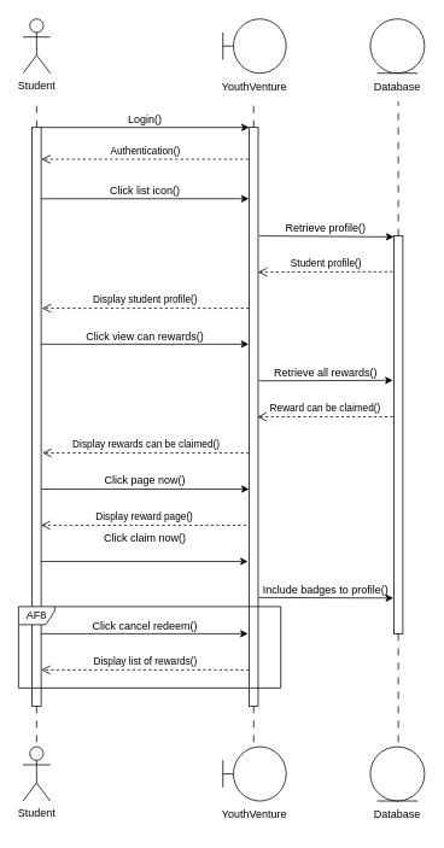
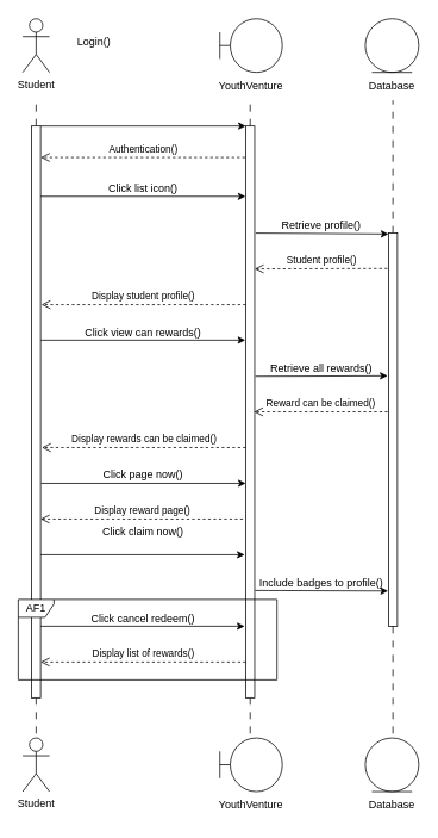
- <mxCell id="16" value="Login()" style="text;html=1;strokeColor=none;fillColor=none;align=center;verticalAlign=middle;whiteSpace=wrap;rounded=0;" vertex="1" parent="1"><mxGeometry x="130" y="116" width="60" height="30" as="geometry" /></mxCell>
+ <mxCell id="16" value="Login()" style="text;html=1;strokeColor=none;fillColor=none;align=center;verticalAlign=middle;whiteSpace=wrap;rounded=0;" vertex="1" parent="1"><mxGeometry x="75" y="31" width="60" height="30" as="geometry" /></mxCell>
- <mxCell id="49" value="AF8" style="shape=umlFrame;whiteSpace=wrap;html=1;pointerEvents=0;width=40;height=20;" vertex="1" parent="1"><mxGeometry x="20" y="670" width="290" height="90" as="geometry" /></mxCell>
+ <mxCell id="49" value="AF1" style="shape=umlFrame;whiteSpace=wrap;html=1;pointerEvents=0;width=40;height=20;" vertex="1" parent="1"><mxGeometry x="20" y="670" width="290" height="90" as="geometry" /></mxCell>
